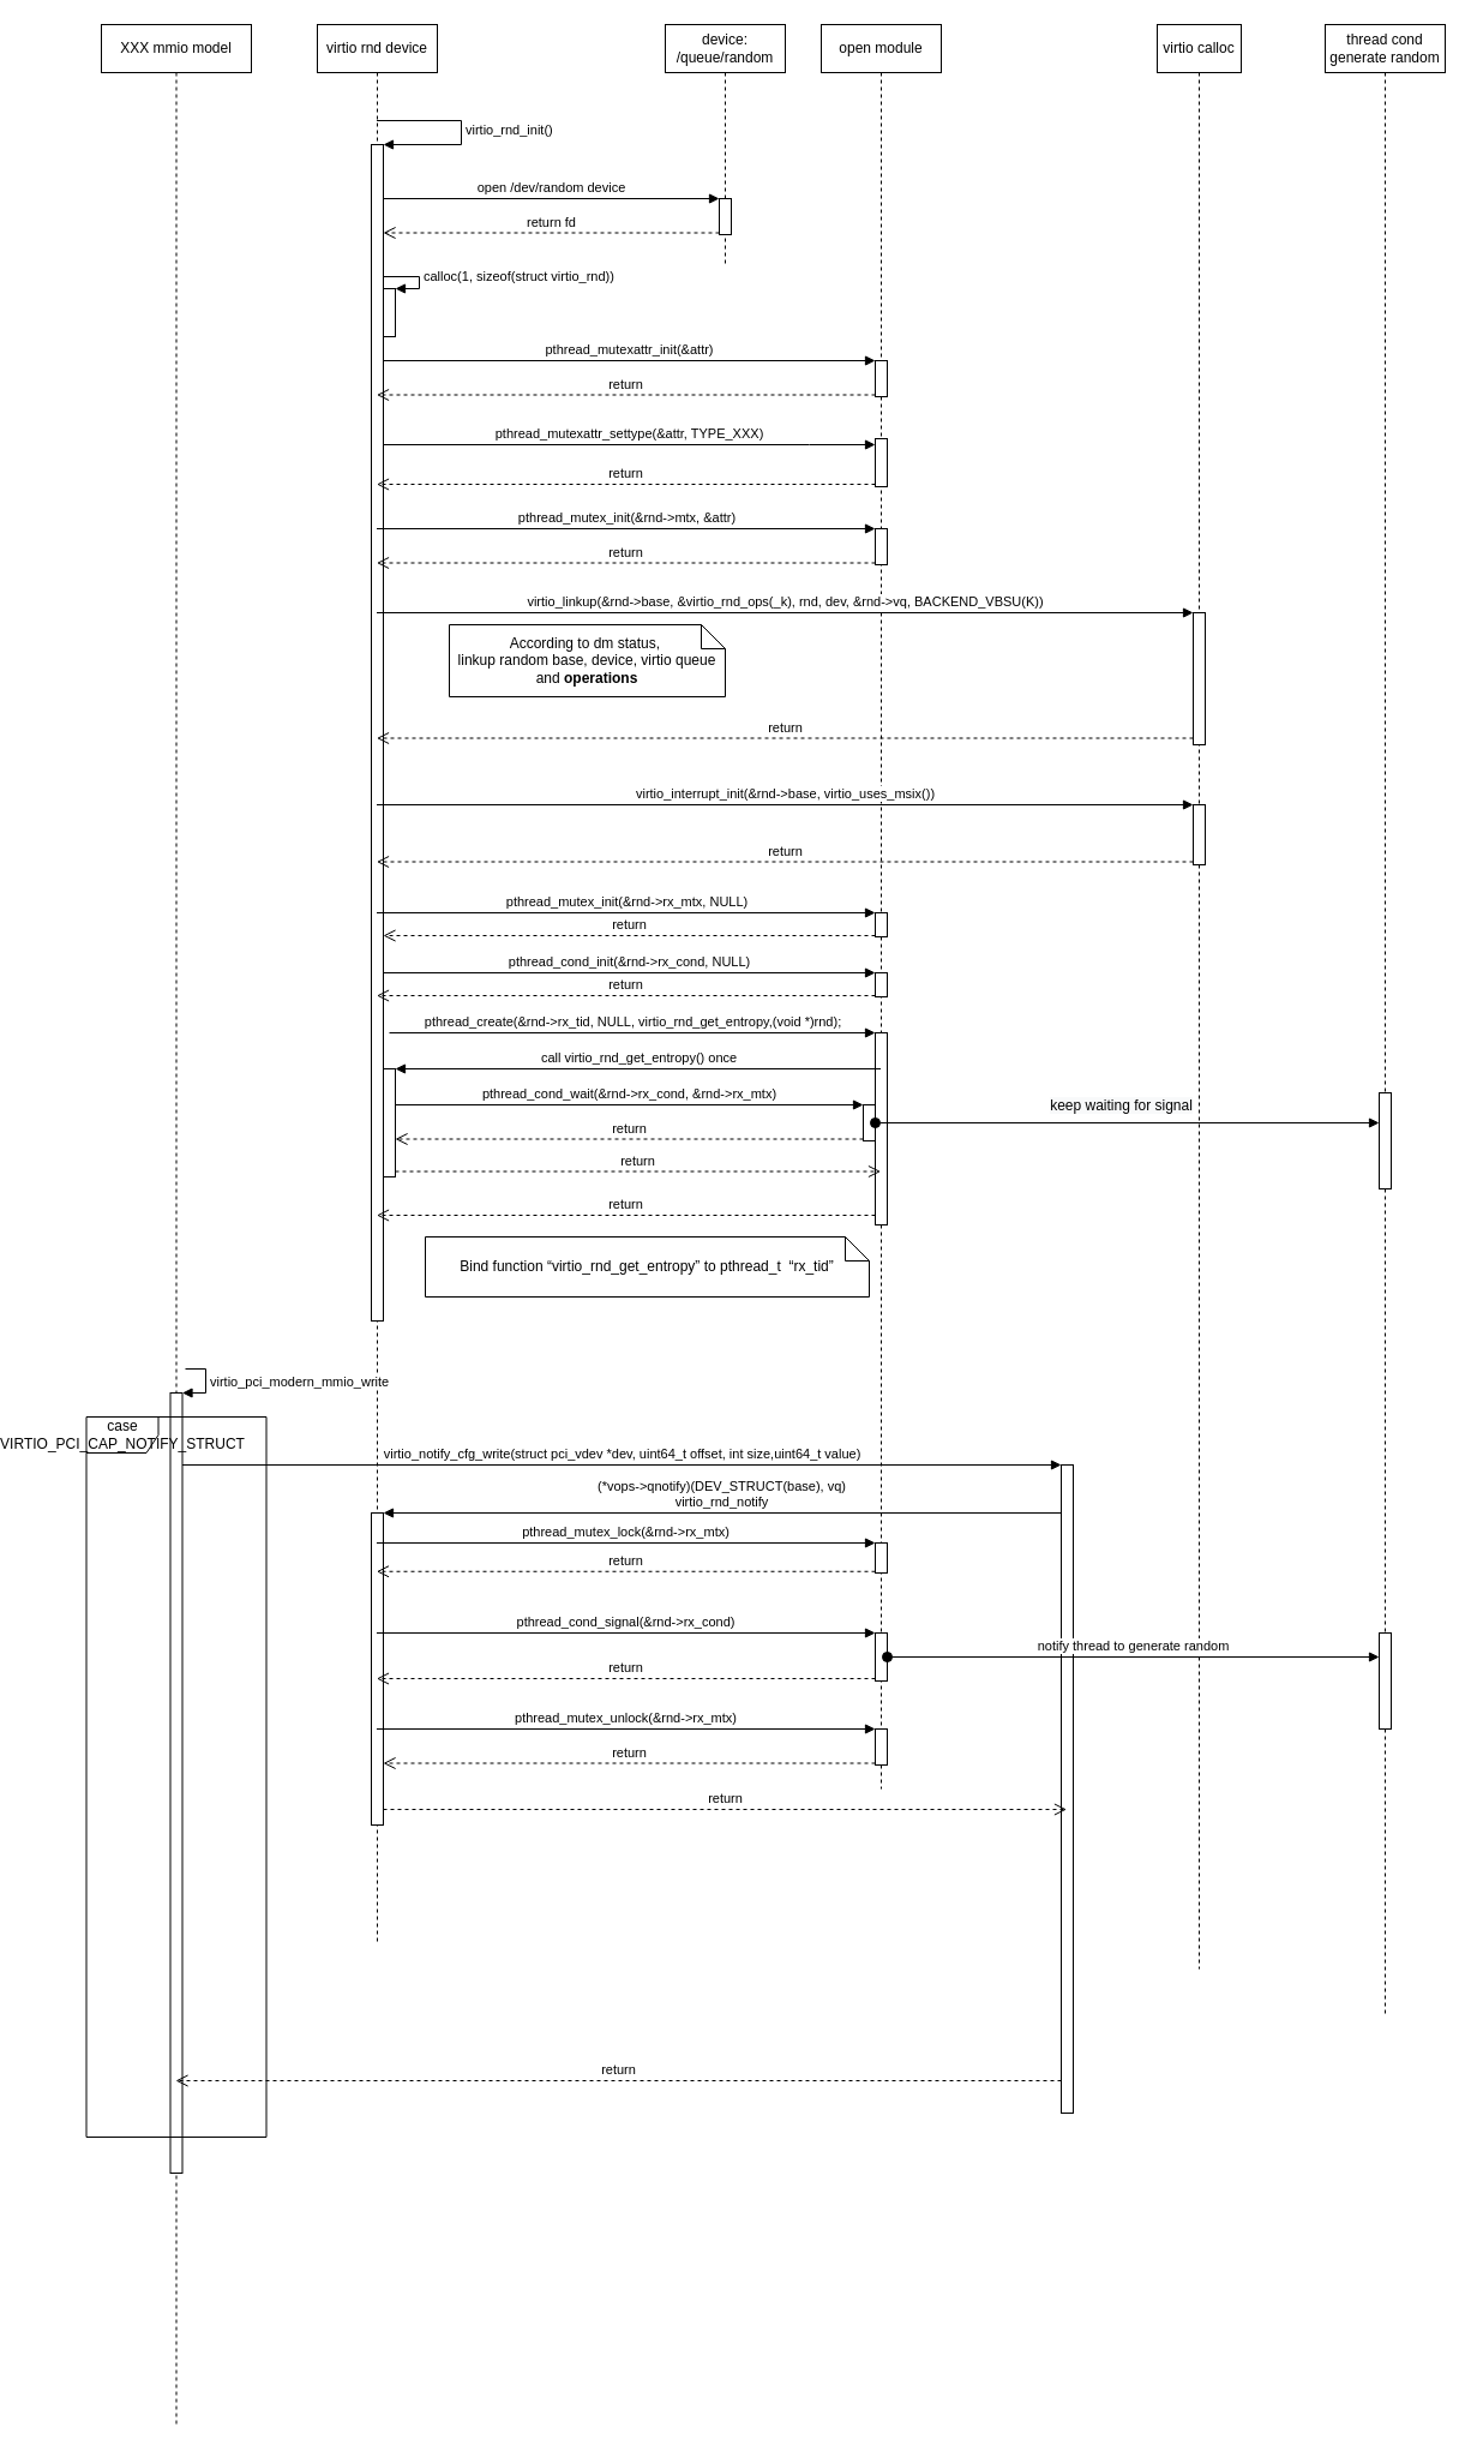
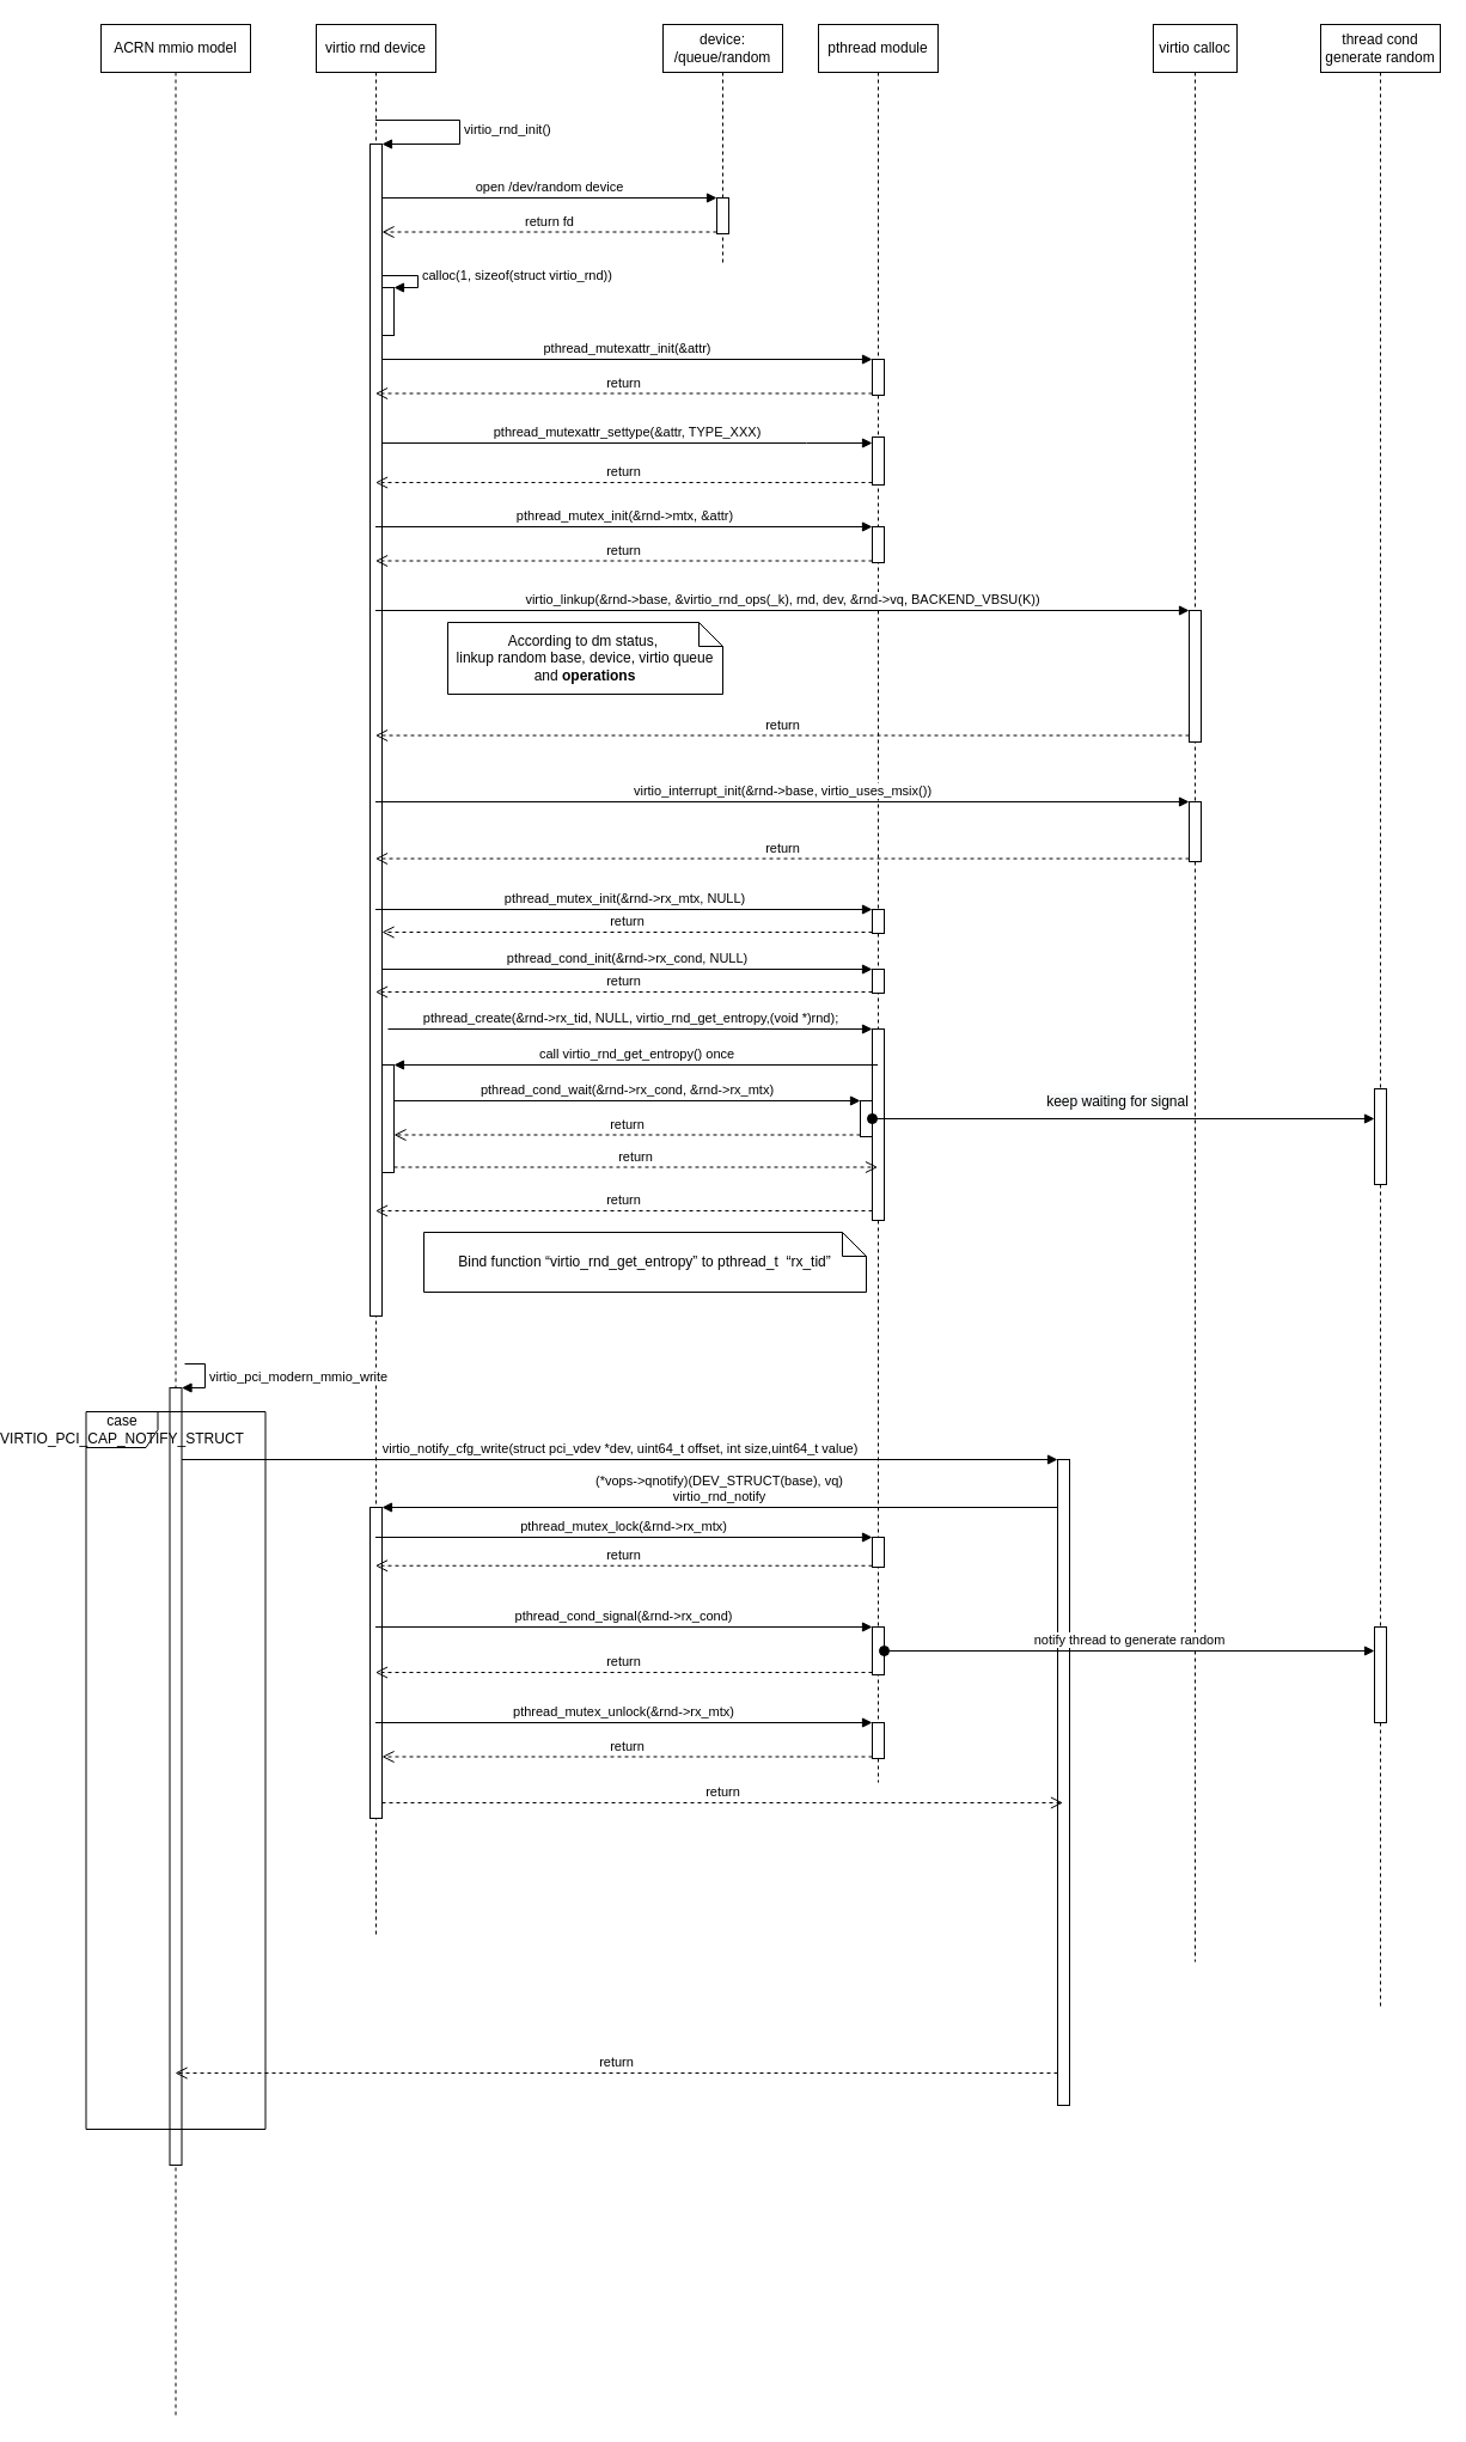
- <mxCell id="44" value="XXX mmio model" style="shape=umlLifeline;perimeter=lifelinePerimeter;whiteSpace=wrap;html=1;container=1;collapsible=0;recursiveResize=0;outlineConnect=0;" vertex="1" parent="1"><mxGeometry x="33" y="20" width="125" height="2000" as="geometry" /></mxCell>
+ <mxCell id="44" value="ACRN mmio model" style="shape=umlLifeline;perimeter=lifelinePerimeter;whiteSpace=wrap;html=1;container=1;collapsible=0;recursiveResize=0;outlineConnect=0;" vertex="1" parent="1"><mxGeometry x="33" y="20" width="125" height="2000" as="geometry" /></mxCell>
- <mxCell id="12" value="open module" style="shape=umlLifeline;perimeter=lifelinePerimeter;whiteSpace=wrap;html=1;container=1;collapsible=0;recursiveResize=0;outlineConnect=0;" parent="1" vertex="1"><mxGeometry x="633" y="20" width="100" height="1470" as="geometry" /></mxCell>
+ <mxCell id="12" value="pthread module" style="shape=umlLifeline;perimeter=lifelinePerimeter;whiteSpace=wrap;html=1;container=1;collapsible=0;recursiveResize=0;outlineConnect=0;" parent="1" vertex="1"><mxGeometry x="633" y="20" width="100" height="1470" as="geometry" /></mxCell>
